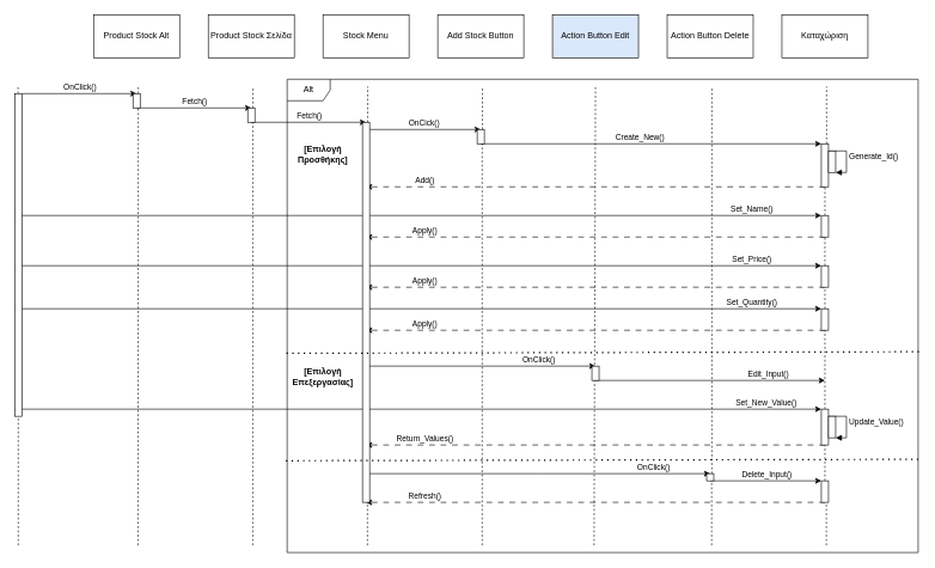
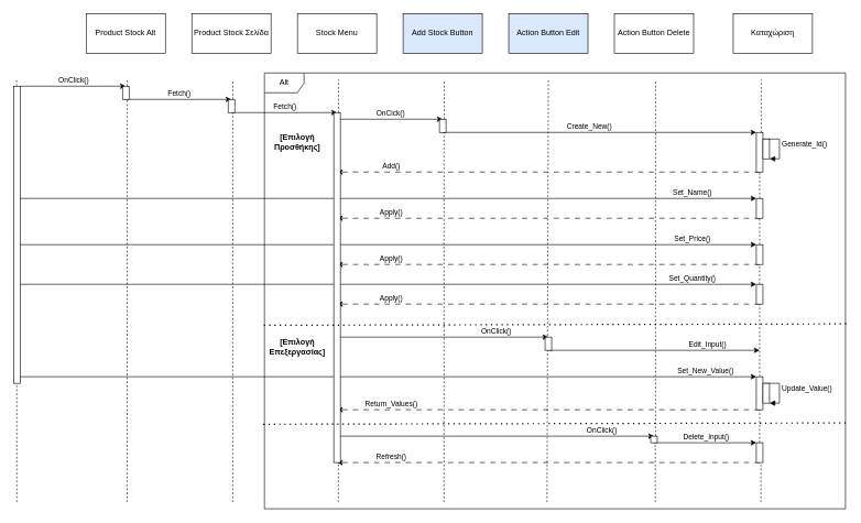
- <mxCell id="5" value="Add Stock Button" style="rounded=0;whiteSpace=wrap;html=1;" parent="1" vertex="1"><mxGeometry x="610" y="20" width="120" height="60" as="geometry" /></mxCell>
+ <mxCell id="5" value="Add Stock Button" style="rounded=0;whiteSpace=wrap;html=1;fillColor=#dae8fc;" parent="1" vertex="1"><mxGeometry x="610" y="20" width="120" height="60" as="geometry" /></mxCell>
- <mxCell id="8" value="Καταχώριση" style="rounded=0;whiteSpace=wrap;html=1;" parent="1" vertex="1"><mxGeometry x="1090" y="20" width="120" height="60" as="geometry" /></mxCell>
+ <mxCell id="8" value="Καταχώριση" style="rounded=0;whiteSpace=wrap;html=1;" parent="1" vertex="1"><mxGeometry x="1110" y="20" width="120" height="60" as="geometry" /></mxCell>
